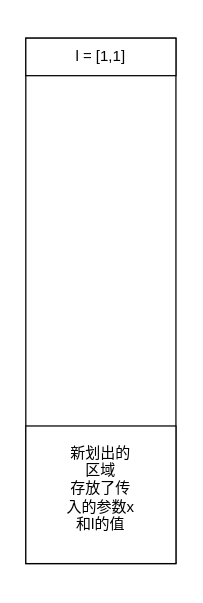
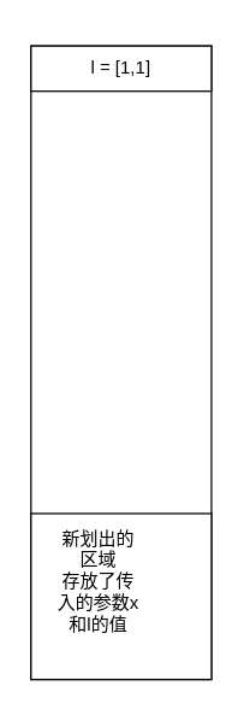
- <mxCell id="7" value="新划出的区域&lt;br&gt;存放了传入的参数x和l的值" style="text;html=1;strokeColor=none;fillColor=none;align=center;verticalAlign=middle;whiteSpace=wrap;rounded=0;" vertex="1" parent="1"><mxGeometry x="50" y="360" width="60" height="60" as="geometry" /></mxCell>
+ <mxCell id="7" value="新划出的区域&lt;br&gt;存放了传入的参数x和l的值" style="text;html=1;strokeColor=none;fillColor=none;align=center;verticalAlign=middle;whiteSpace=wrap;rounded=0;" vertex="1" parent="1"><mxGeometry x="35" y="355" width="60" height="60" as="geometry" /></mxCell>
